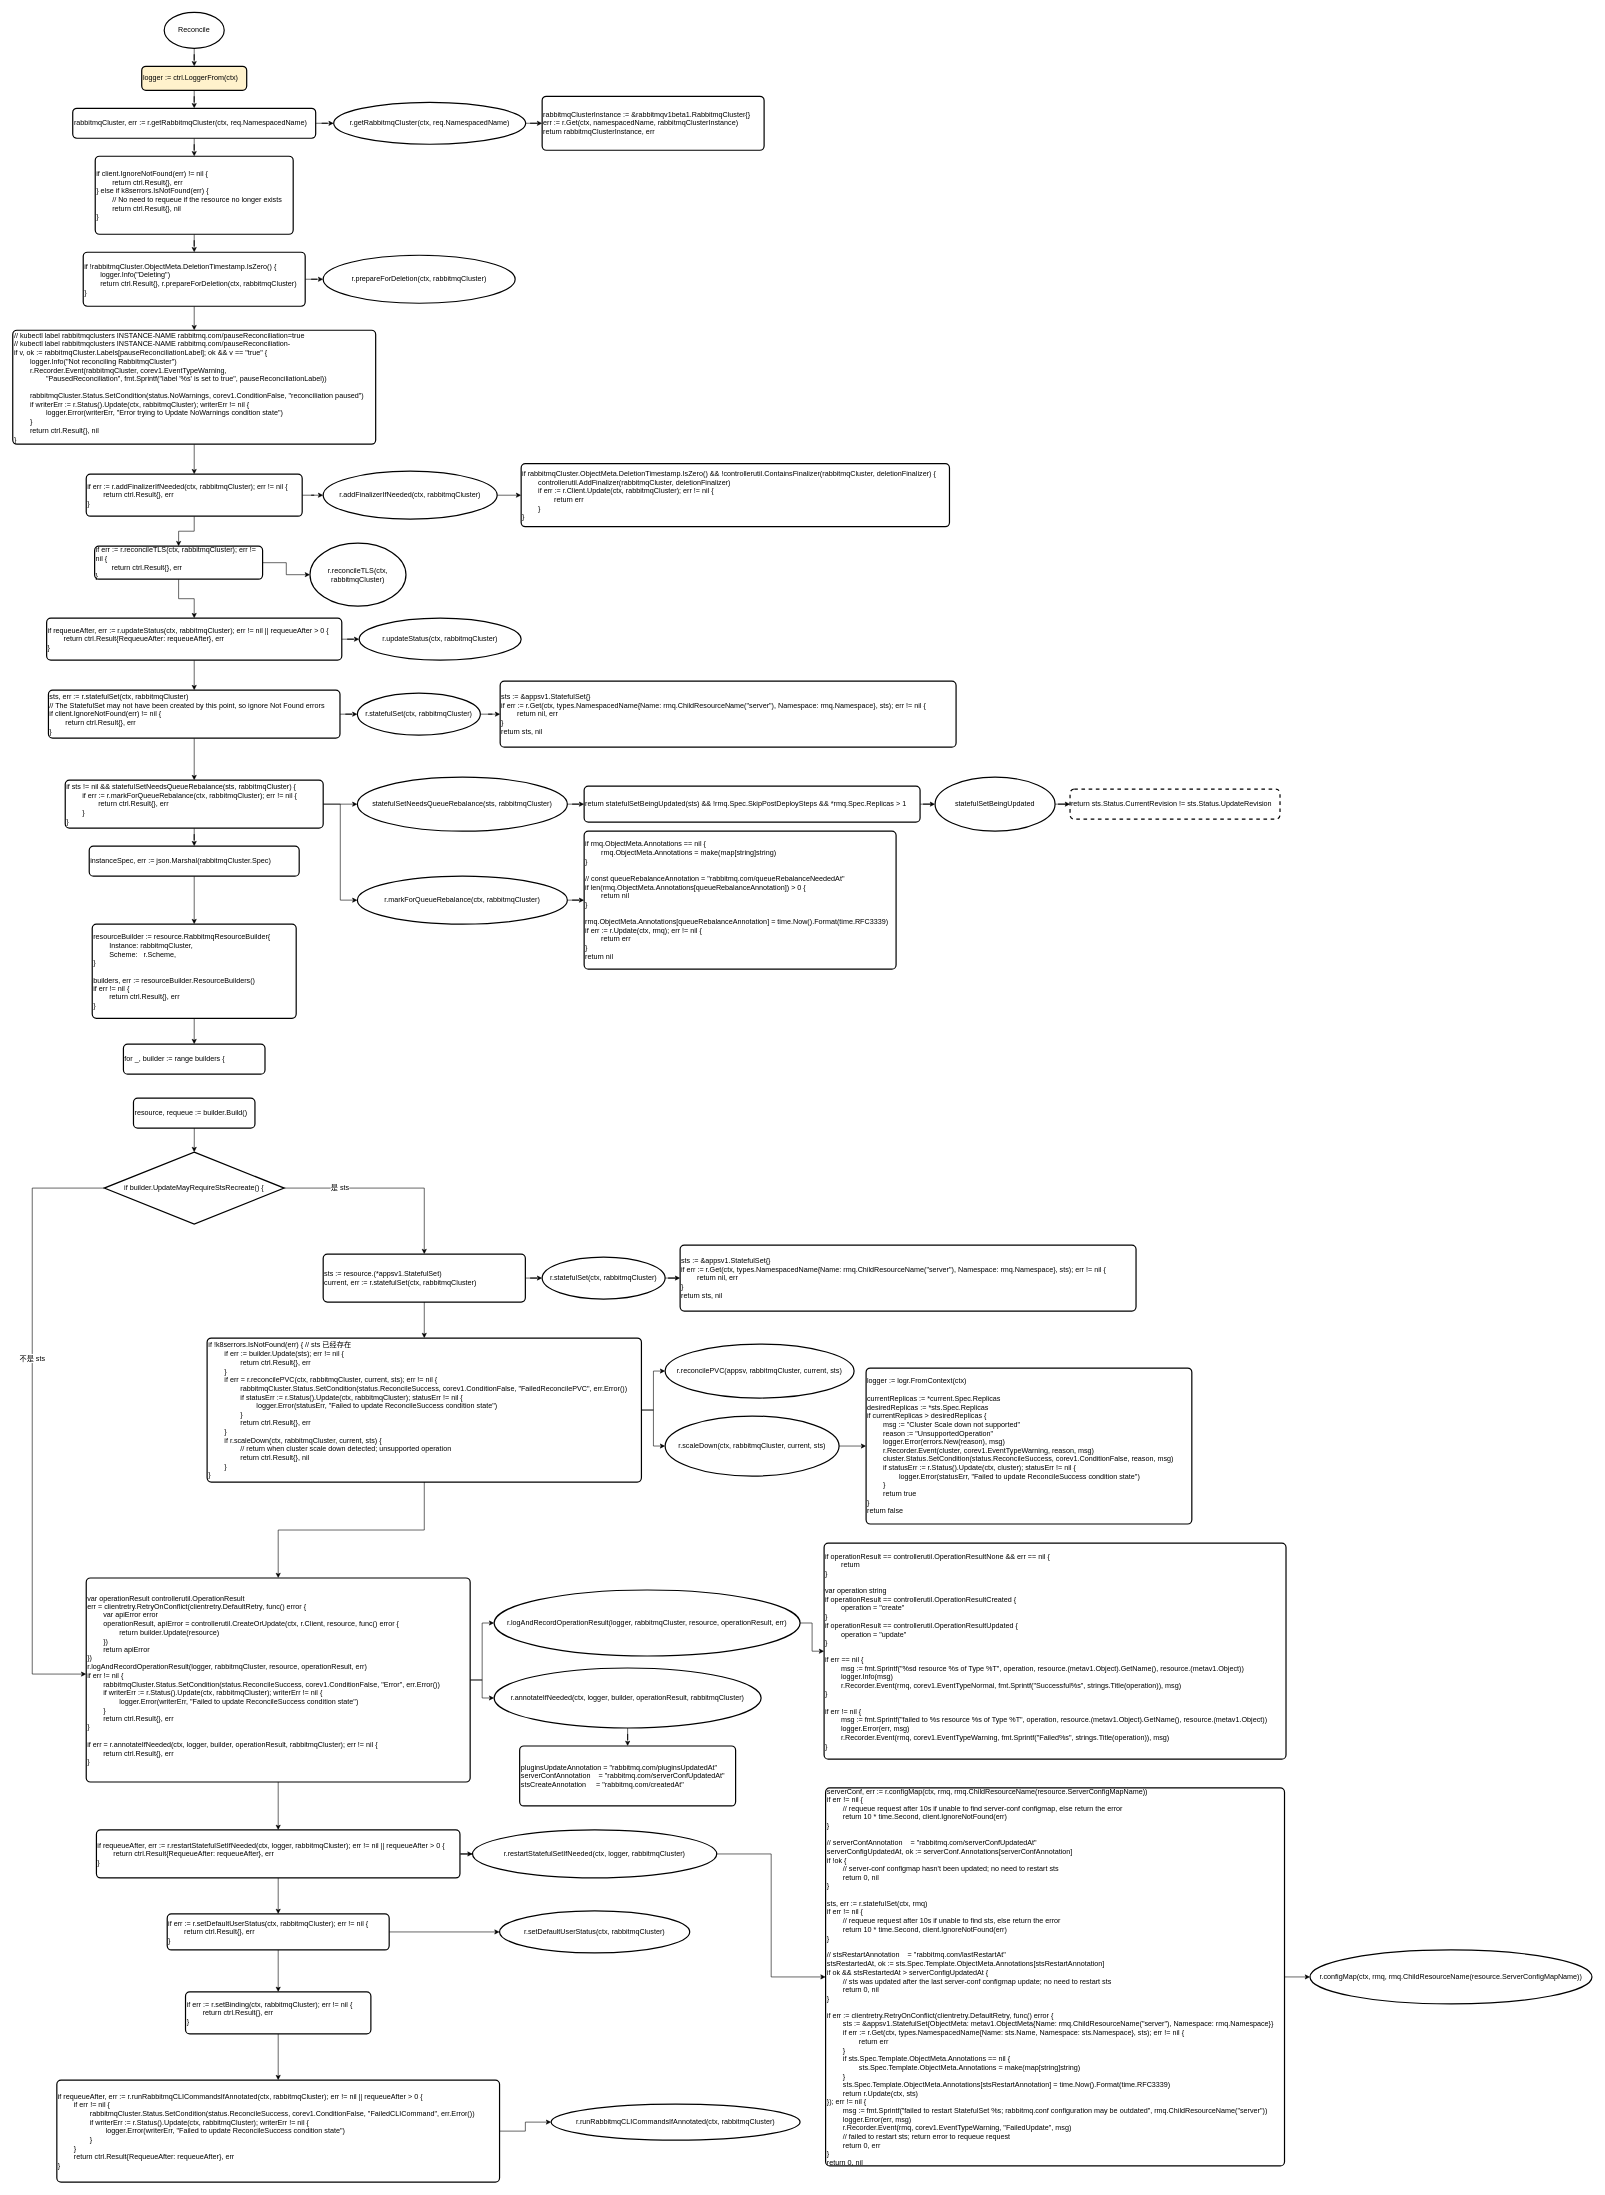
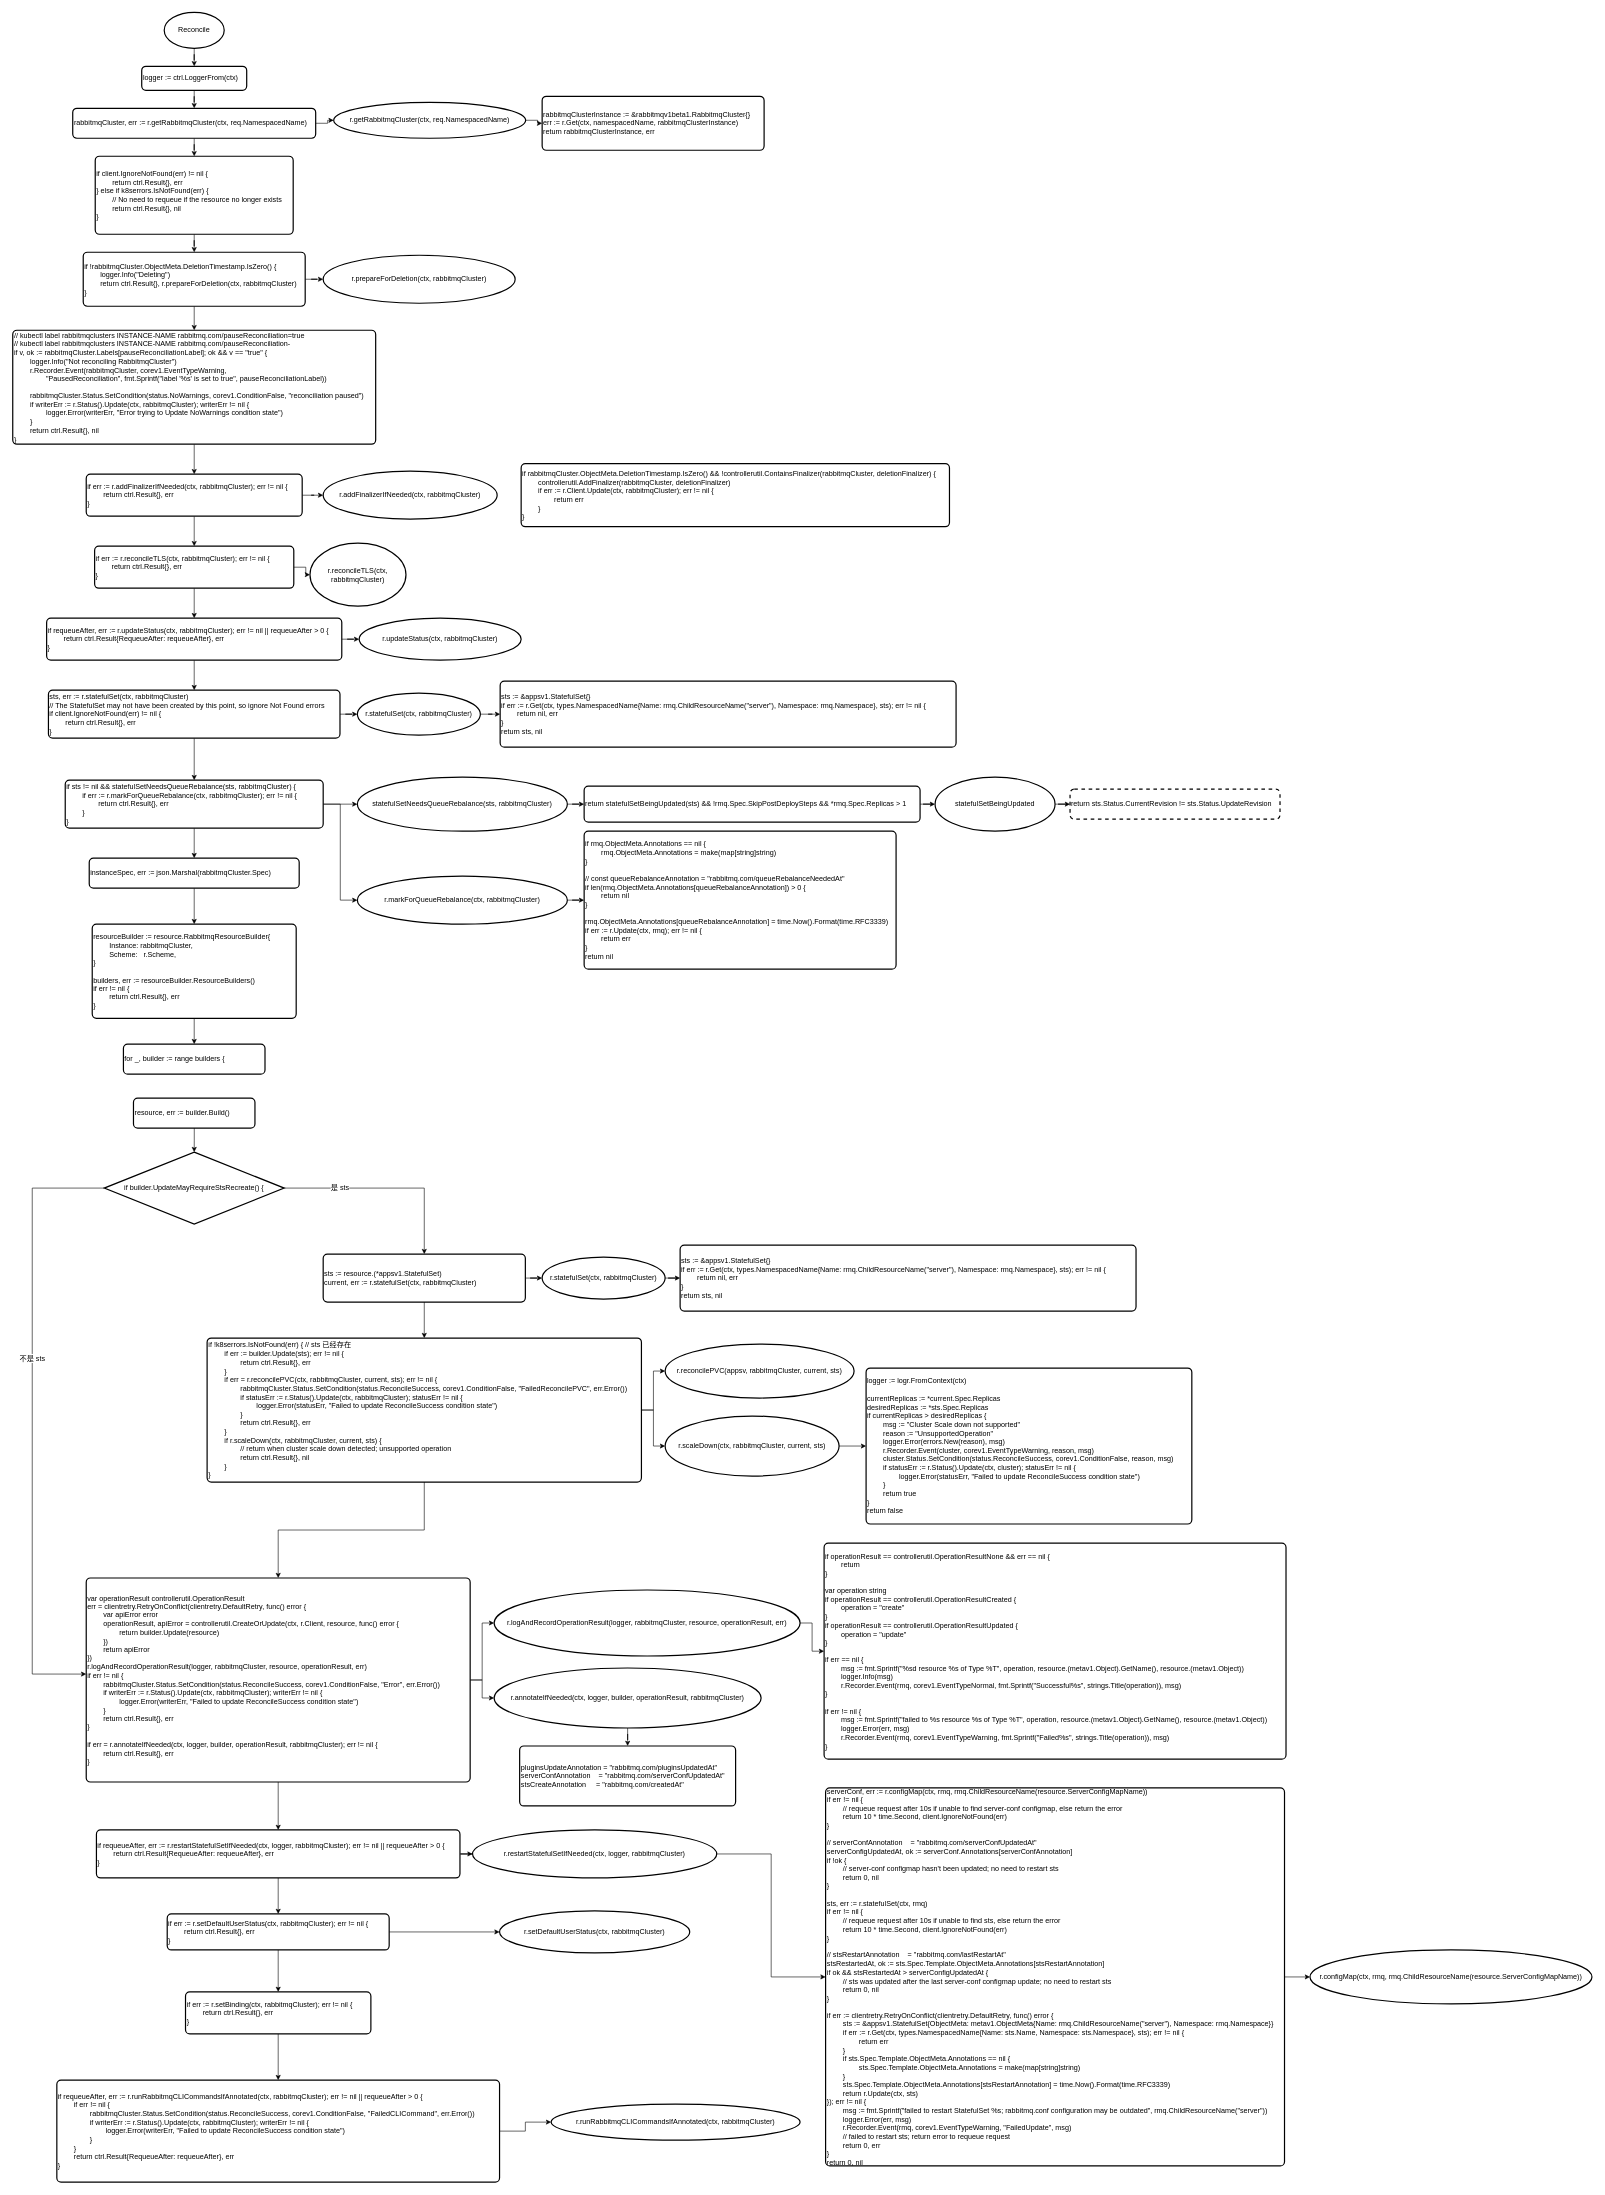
- <mxCell id="5" value="logger := ctrl.LoggerFrom(ctx)" style="rounded=1;whiteSpace=wrap;html=1;absoluteArcSize=1;arcSize=14;strokeWidth=2;align=left;fillColor=#fff2cc;" vertex="1" parent="1"><mxGeometry x="235.5" y="110" width="175" height="40" as="geometry" /></mxCell>
+ <mxCell id="5" value="logger := ctrl.LoggerFrom(ctx)" style="rounded=1;whiteSpace=wrap;html=1;absoluteArcSize=1;arcSize=14;strokeWidth=2;align=left;" vertex="1" parent="1"><mxGeometry x="235.5" y="110" width="175" height="40" as="geometry" /></mxCell>
- <mxCell id="10" value="r.getRabbitmqCluster(ctx, req.NamespacedName)" style="strokeWidth=2;html=1;shape=mxgraph.flowchart.start_1;whiteSpace=wrap;" vertex="1" parent="1"><mxGeometry x="555.5" y="170" width="320" height="70" as="geometry" /></mxCell>
+ <mxCell id="10" value="r.getRabbitmqCluster(ctx, req.NamespacedName)" style="strokeWidth=2;html=1;shape=mxgraph.flowchart.start_1;whiteSpace=wrap;" vertex="1" parent="1"><mxGeometry x="555.5" y="170" width="320" height="60" as="geometry" /></mxCell>
- <mxCell id="22" style="edgeStyle=orthogonalEdgeStyle;rounded=0;orthogonalLoop=1;jettySize=auto;html=1;" edge="1" parent="1" source="23" target="92"><mxGeometry relative="1" as="geometry" /></mxCell>
- <mxCell id="26" value="&lt;div&gt;if err := r.reconcileTLS(ctx, rabbitmqCluster); err != nil {&lt;/div&gt;&lt;div&gt;&lt;span style=&quot;white-space: pre&quot;&gt;&#09;&lt;/span&gt;return ctrl.Result{}, err&lt;/div&gt;&lt;div&gt;}&lt;/div&gt;" style="rounded=1;whiteSpace=wrap;html=1;absoluteArcSize=1;arcSize=14;strokeWidth=2;align=left;" vertex="1" parent="1"><mxGeometry x="157" y="910" width="280" height="55" as="geometry" /></mxCell>
+ <mxCell id="26" value="&lt;div&gt;if err := r.reconcileTLS(ctx, rabbitmqCluster); err != nil {&lt;/div&gt;&lt;div&gt;&lt;span style=&quot;white-space: pre&quot;&gt;&#09;&lt;/span&gt;return ctrl.Result{}, err&lt;/div&gt;&lt;div&gt;}&lt;/div&gt;" style="rounded=1;whiteSpace=wrap;html=1;absoluteArcSize=1;arcSize=14;strokeWidth=2;align=left;" vertex="1" parent="1"><mxGeometry x="157" y="910" width="332" height="70" as="geometry" /></mxCell>
- <mxCell id="46" value="instanceSpec, err := json.Marshal(rabbitmqCluster.Spec)" style="rounded=1;whiteSpace=wrap;html=1;absoluteArcSize=1;arcSize=14;strokeWidth=2;align=left;" vertex="1" parent="1"><mxGeometry x="148" y="1410" width="350" height="50" as="geometry" /></mxCell>
+ <mxCell id="46" value="instanceSpec, err := json.Marshal(rabbitmqCluster.Spec)" style="rounded=1;whiteSpace=wrap;html=1;absoluteArcSize=1;arcSize=14;strokeWidth=2;align=left;" vertex="1" parent="1"><mxGeometry x="148" y="1430" width="350" height="50" as="geometry" /></mxCell>
- <mxCell id="51" value="resource, requeue := builder.Build()" style="rounded=1;whiteSpace=wrap;html=1;absoluteArcSize=1;arcSize=14;strokeWidth=2;align=left;" vertex="1" parent="1"><mxGeometry x="221.75" y="1830" width="202.5" height="50" as="geometry" /></mxCell>
+ <mxCell id="51" value="resource, err := builder.Build()" style="rounded=1;whiteSpace=wrap;html=1;absoluteArcSize=1;arcSize=14;strokeWidth=2;align=left;" vertex="1" parent="1"><mxGeometry x="221.75" y="1830" width="202.5" height="50" as="geometry" /></mxCell>
